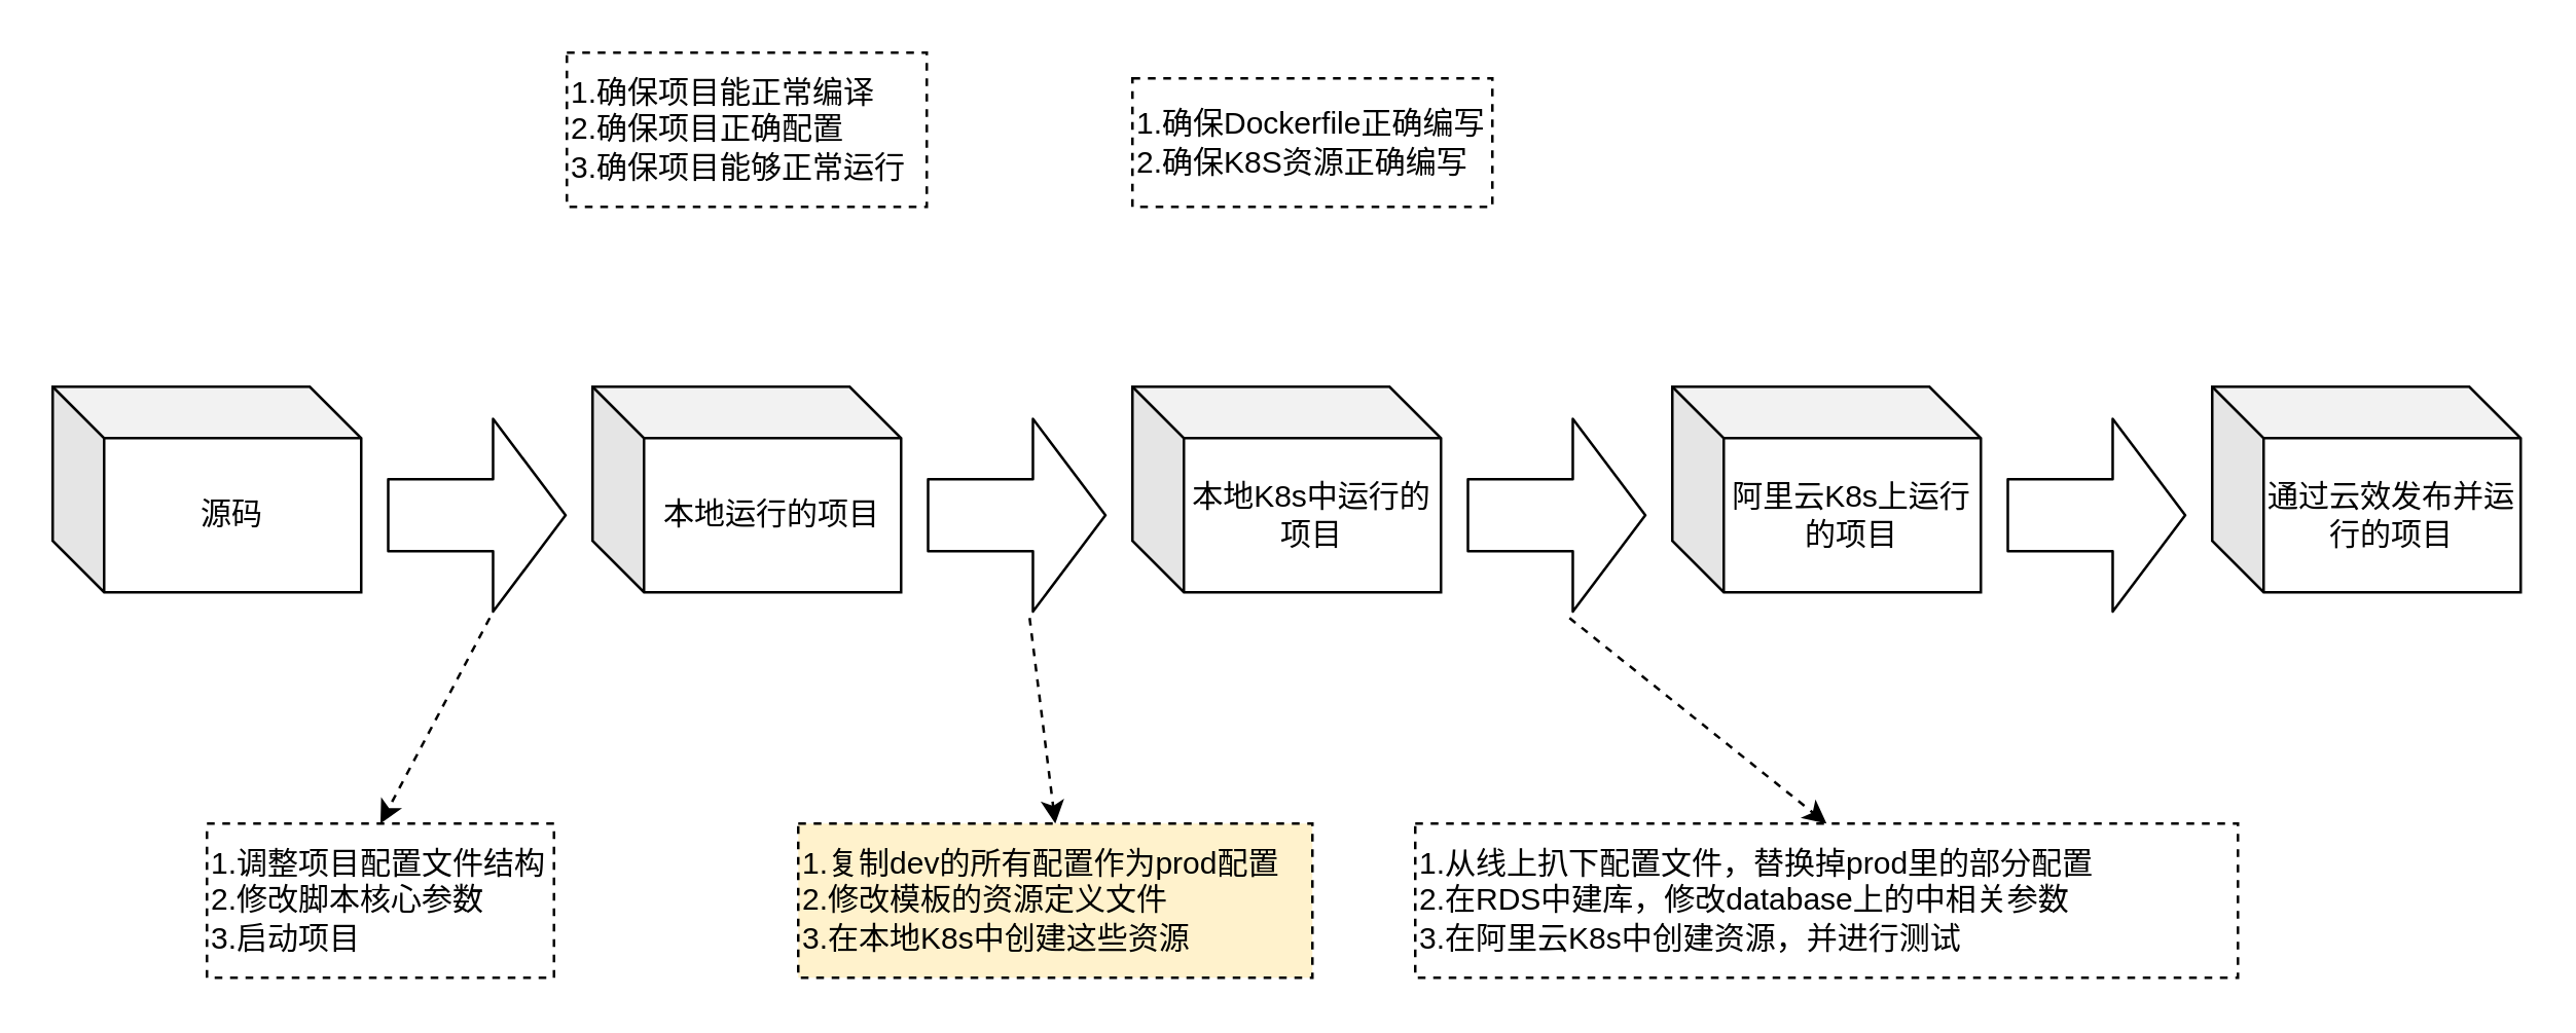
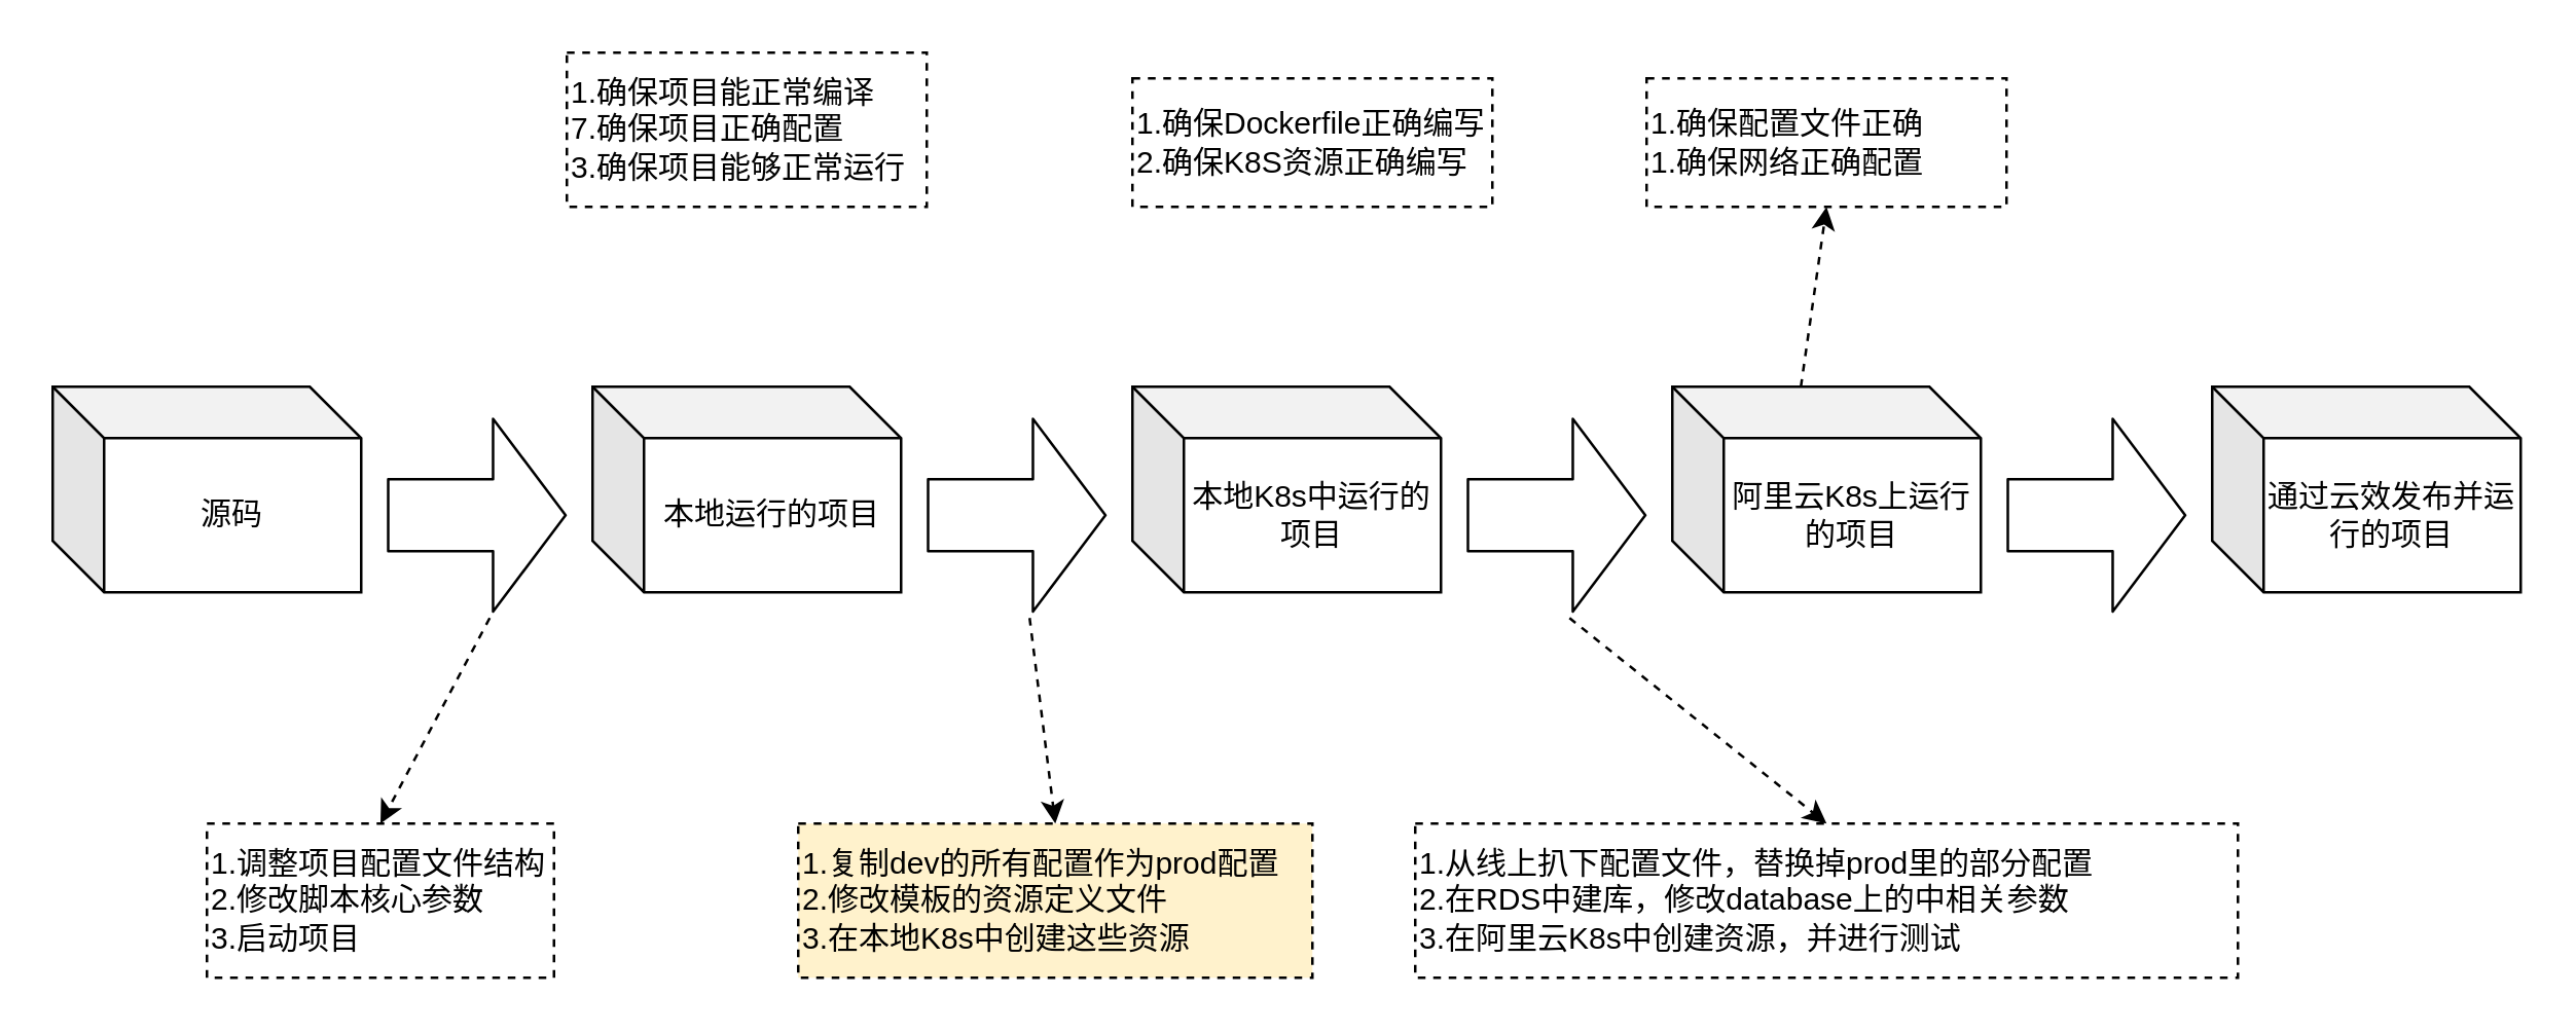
- <mxCell id="9" value="1.确保项目能正常编译&lt;br&gt;2.确保项目正确配置&lt;br&gt;3.确保项目能够正常运行" style="rounded=0;whiteSpace=wrap;html=1;dashed=1;fillColor=#FFFFFF;align=left;" vertex="1" parent="1"><mxGeometry x="220" y="20" width="140" height="60" as="geometry" /></mxCell>
+ <mxCell id="9" value="1.确保项目能正常编译&lt;br&gt;7.确保项目正确配置&lt;br&gt;3.确保项目能够正常运行" style="rounded=0;whiteSpace=wrap;html=1;dashed=1;fillColor=#FFFFFF;align=left;" vertex="1" parent="1"><mxGeometry x="220" y="20" width="140" height="60" as="geometry" /></mxCell>
+ <mxCell id="12" value="1.确保配置文件正确&lt;br&gt;1.确保网络正确配置&lt;br&gt;" style="rounded=0;whiteSpace=wrap;html=1;dashed=1;fillColor=#FFFFFF;align=left;" vertex="1" parent="1"><mxGeometry x="640" y="30" width="140" height="50" as="geometry" /></mxCell>
+ <mxCell id="15" value="" style="endArrow=classic;html=1;dashed=1;exitX=0;exitY=0;exitDx=50;exitDy=0;exitPerimeter=0;entryX=0.5;entryY=1;entryDx=0;entryDy=0;" edge="1" parent="1" source="4" target="12"><mxGeometry width="50" height="50" relative="1" as="geometry"><mxPoint x="500" y="160" as="sourcePoint" /><mxPoint x="520" y="90" as="targetPoint" /></mxGeometry></mxCell>
